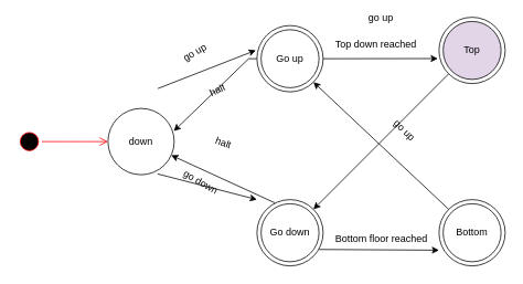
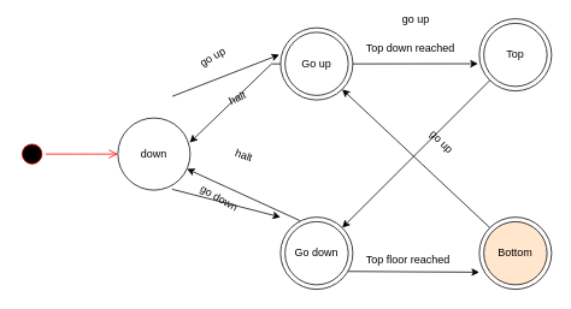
- <mxCell id="10" value="Top" style="ellipse;whiteSpace=wrap;html=1;aspect=fixed;fillColor=#e1d5e7;" vertex="1" parent="1"><mxGeometry x="535" y="25" width="70" height="70" as="geometry" /></mxCell>
+ <mxCell id="10" value="Top" style="ellipse;whiteSpace=wrap;html=1;aspect=fixed;" vertex="1" parent="1"><mxGeometry x="535" y="25" width="70" height="70" as="geometry" /></mxCell>
- <mxCell id="12" value="Bottom" style="ellipse;whiteSpace=wrap;html=1;aspect=fixed;" vertex="1" parent="1"><mxGeometry x="535" y="245" width="70" height="70" as="geometry" /></mxCell>
+ <mxCell id="12" value="Bottom" style="ellipse;whiteSpace=wrap;html=1;aspect=fixed;fillColor=#ffe6cc;" vertex="1" parent="1"><mxGeometry x="535" y="245" width="70" height="70" as="geometry" /></mxCell>
- <mxCell id="21" value="Bottom floor reached" style="text;html=1;strokeColor=none;fillColor=none;spacing=5;spacingTop=-20;whiteSpace=wrap;overflow=hidden;rounded=0;" vertex="1" parent="1"><mxGeometry x="400" y="291" width="190" height="20" as="geometry" /></mxCell>
+ <mxCell id="21" value="Top floor reached" style="text;html=1;strokeColor=none;fillColor=none;spacing=5;spacingTop=-20;whiteSpace=wrap;overflow=hidden;rounded=0;" vertex="1" parent="1"><mxGeometry x="400" y="291" width="190" height="20" as="geometry" /></mxCell>
